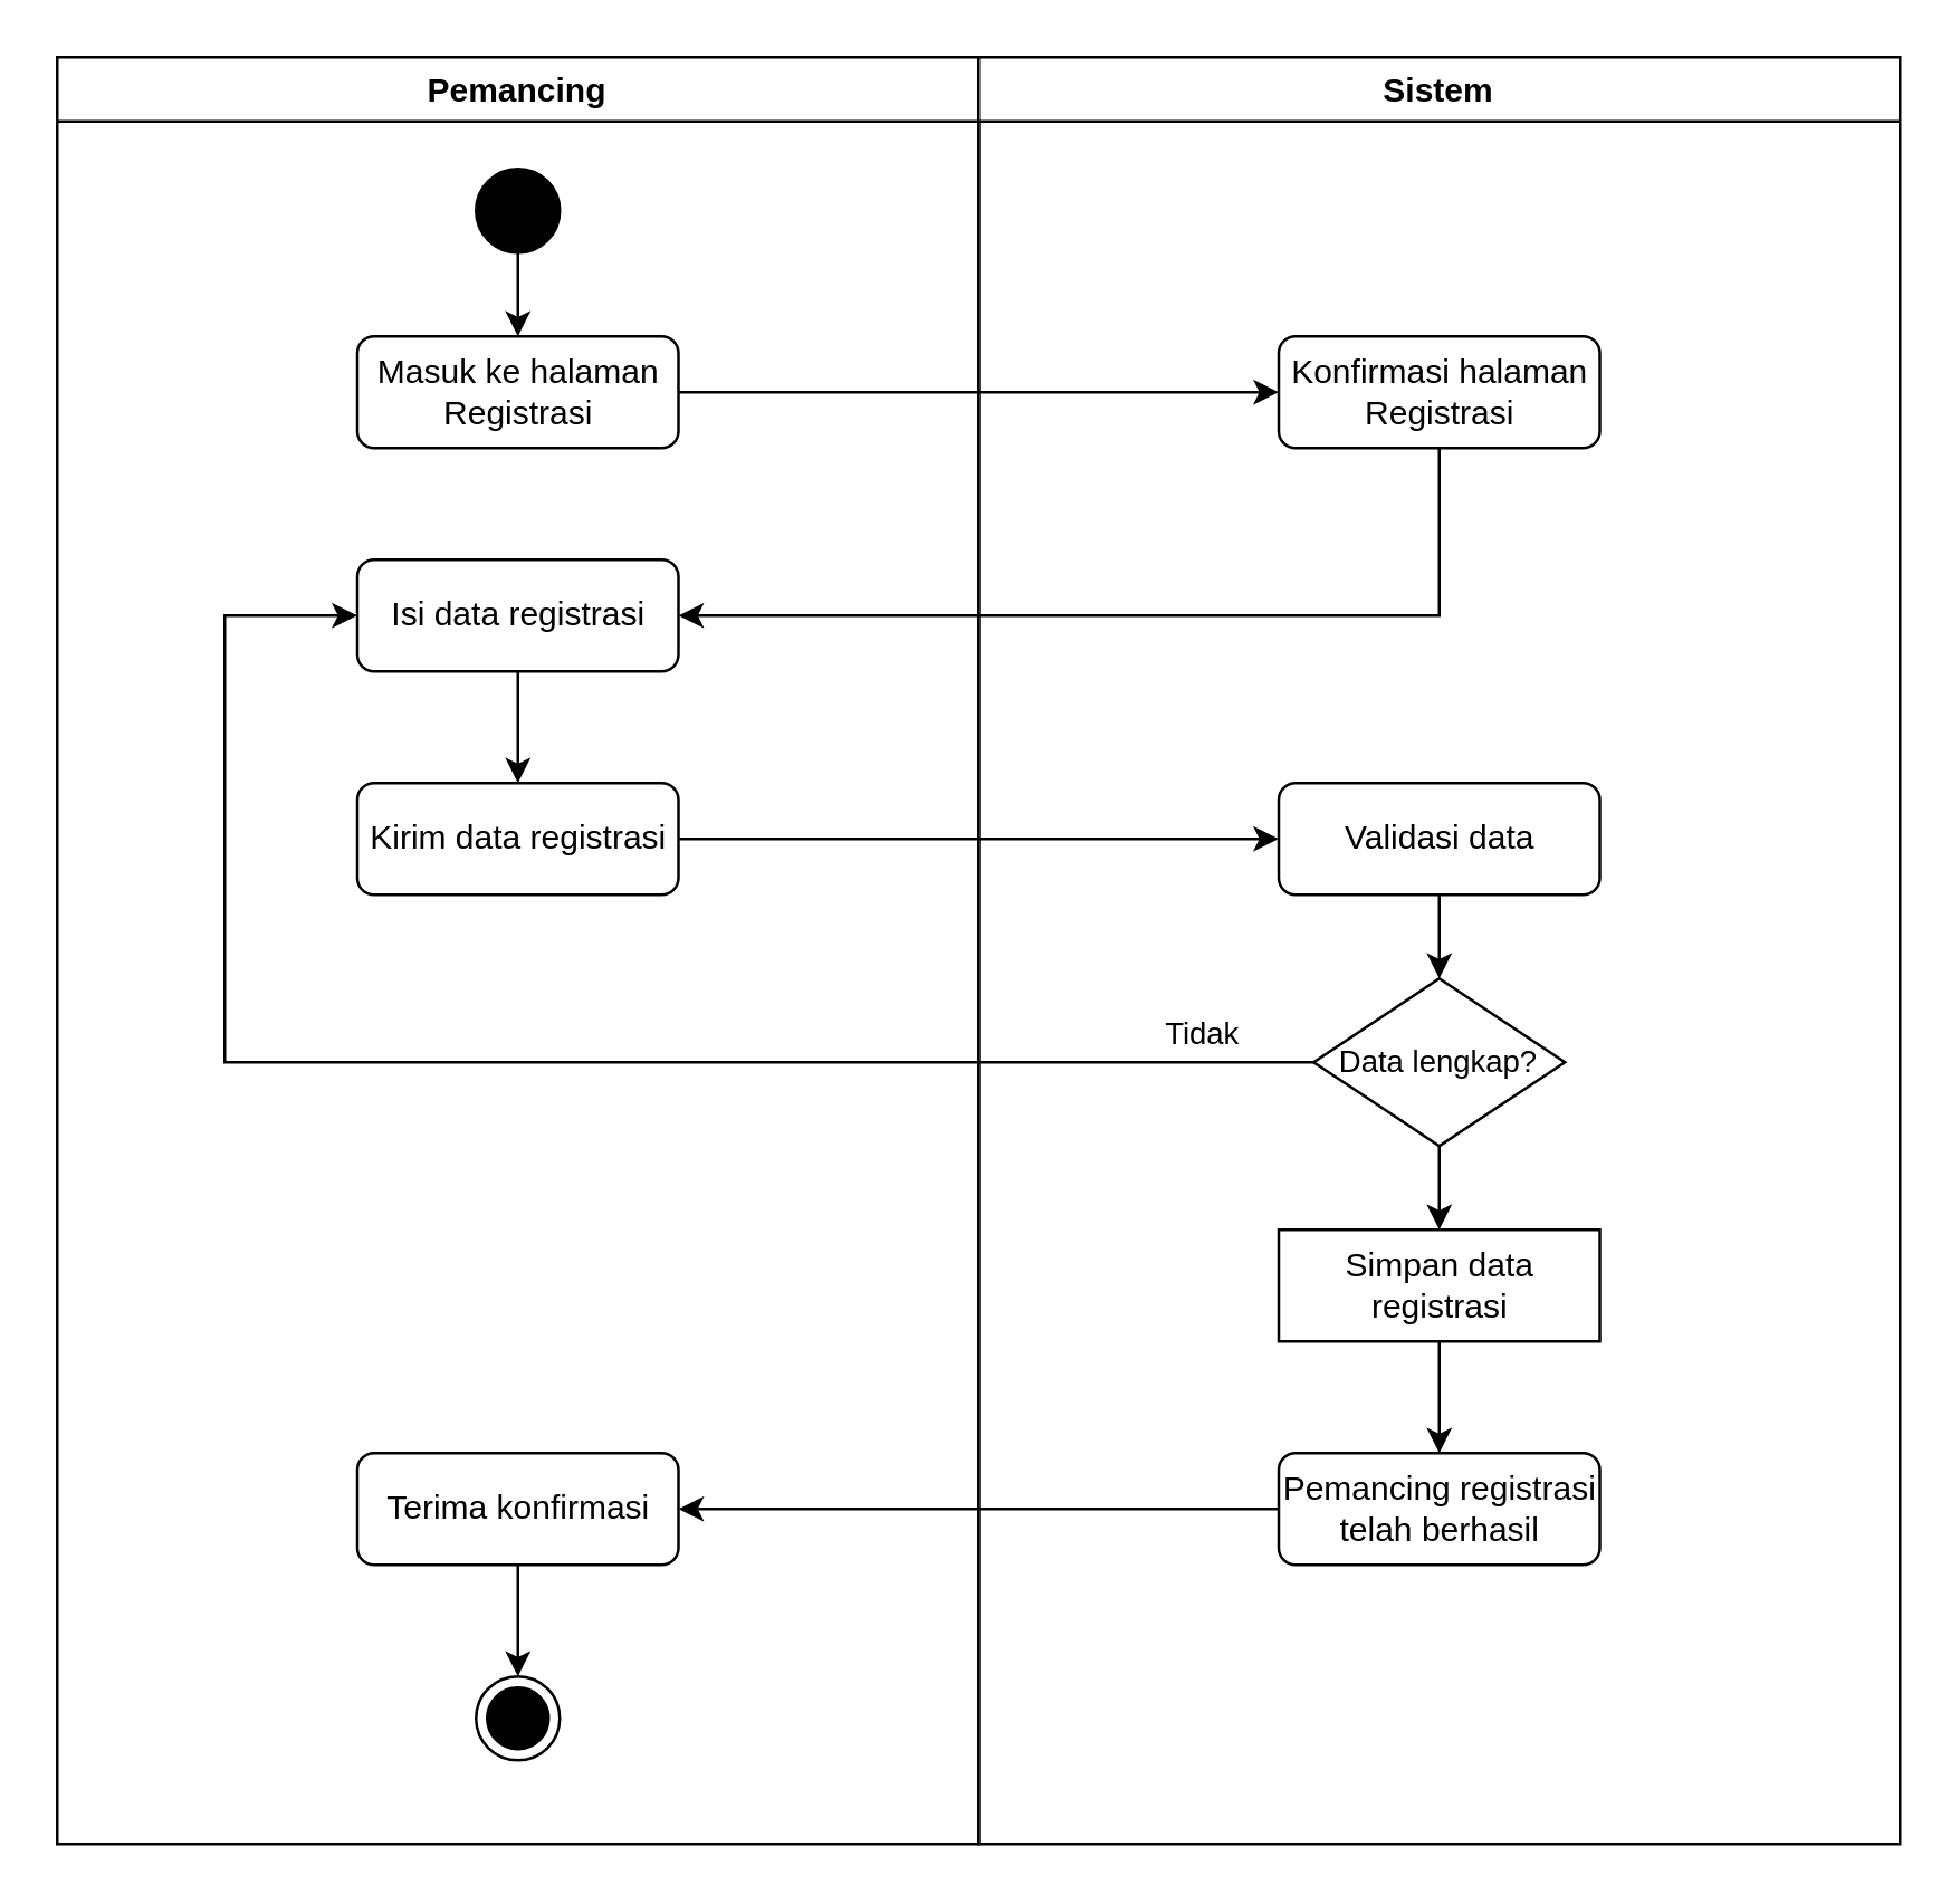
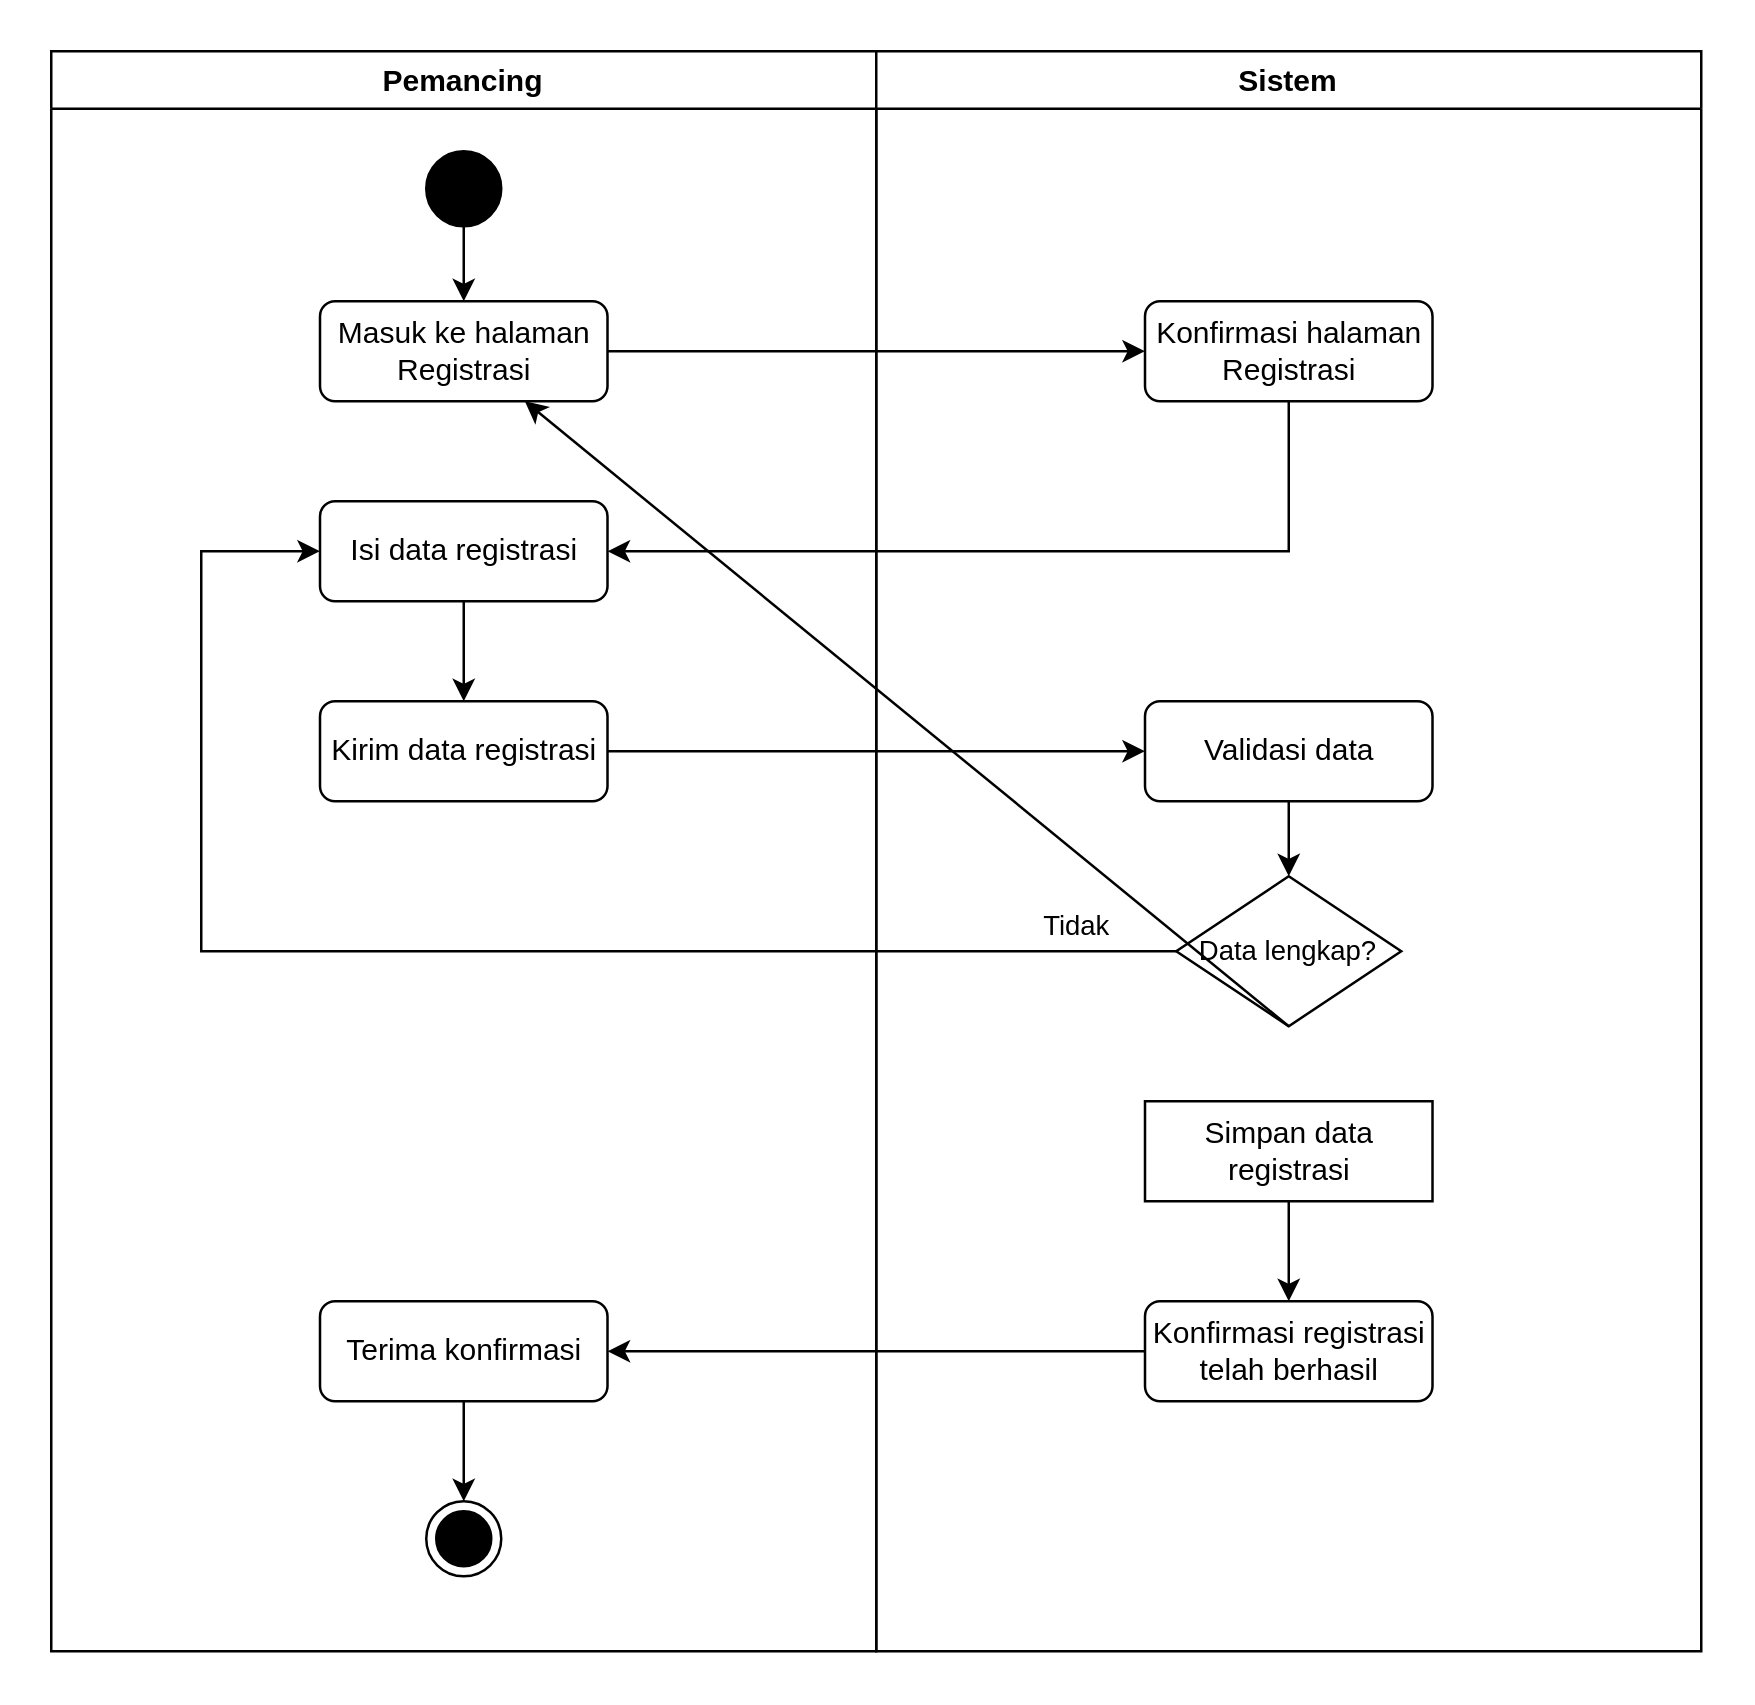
- <mxCell id="20" value="" style="endArrow=classic;html=1;rounded=0;fontSize=11;exitX=0.5;exitY=1;exitDx=0;exitDy=0;entryX=0.5;entryY=0;entryDx=0;entryDy=0;" edge="1" parent="12" source="15" target="16"><mxGeometry width="50" height="50" relative="1" as="geometry"><mxPoint x="50" y="370" as="sourcePoint" /><mxPoint x="100" y="320" as="targetPoint" /></mxGeometry></mxCell>
+ <mxCell id="20" value="" style="endArrow=classic;html=1;rounded=0;fontSize=11;exitX=0.5;exitY=1;exitDx=0;exitDy=0;" edge="1" parent="12" source="15" target="4"><mxGeometry width="50" height="50" relative="1" as="geometry"><mxPoint x="50" y="370" as="sourcePoint" /><mxPoint x="100" y="320" as="targetPoint" /></mxGeometry></mxCell>
- <mxCell id="17" value="Pemancing registrasi telah berhasil" style="rounded=1;whiteSpace=wrap;html=1;fillColor=#FFFFFF;" vertex="1" parent="12"><mxGeometry x="107.5" y="500" width="115" height="40" as="geometry" /></mxCell>
+ <mxCell id="17" value="Konfirmasi registrasi telah berhasil" style="rounded=1;whiteSpace=wrap;html=1;fillColor=#FFFFFF;" vertex="1" parent="12"><mxGeometry x="107.5" y="500" width="115" height="40" as="geometry" /></mxCell>
